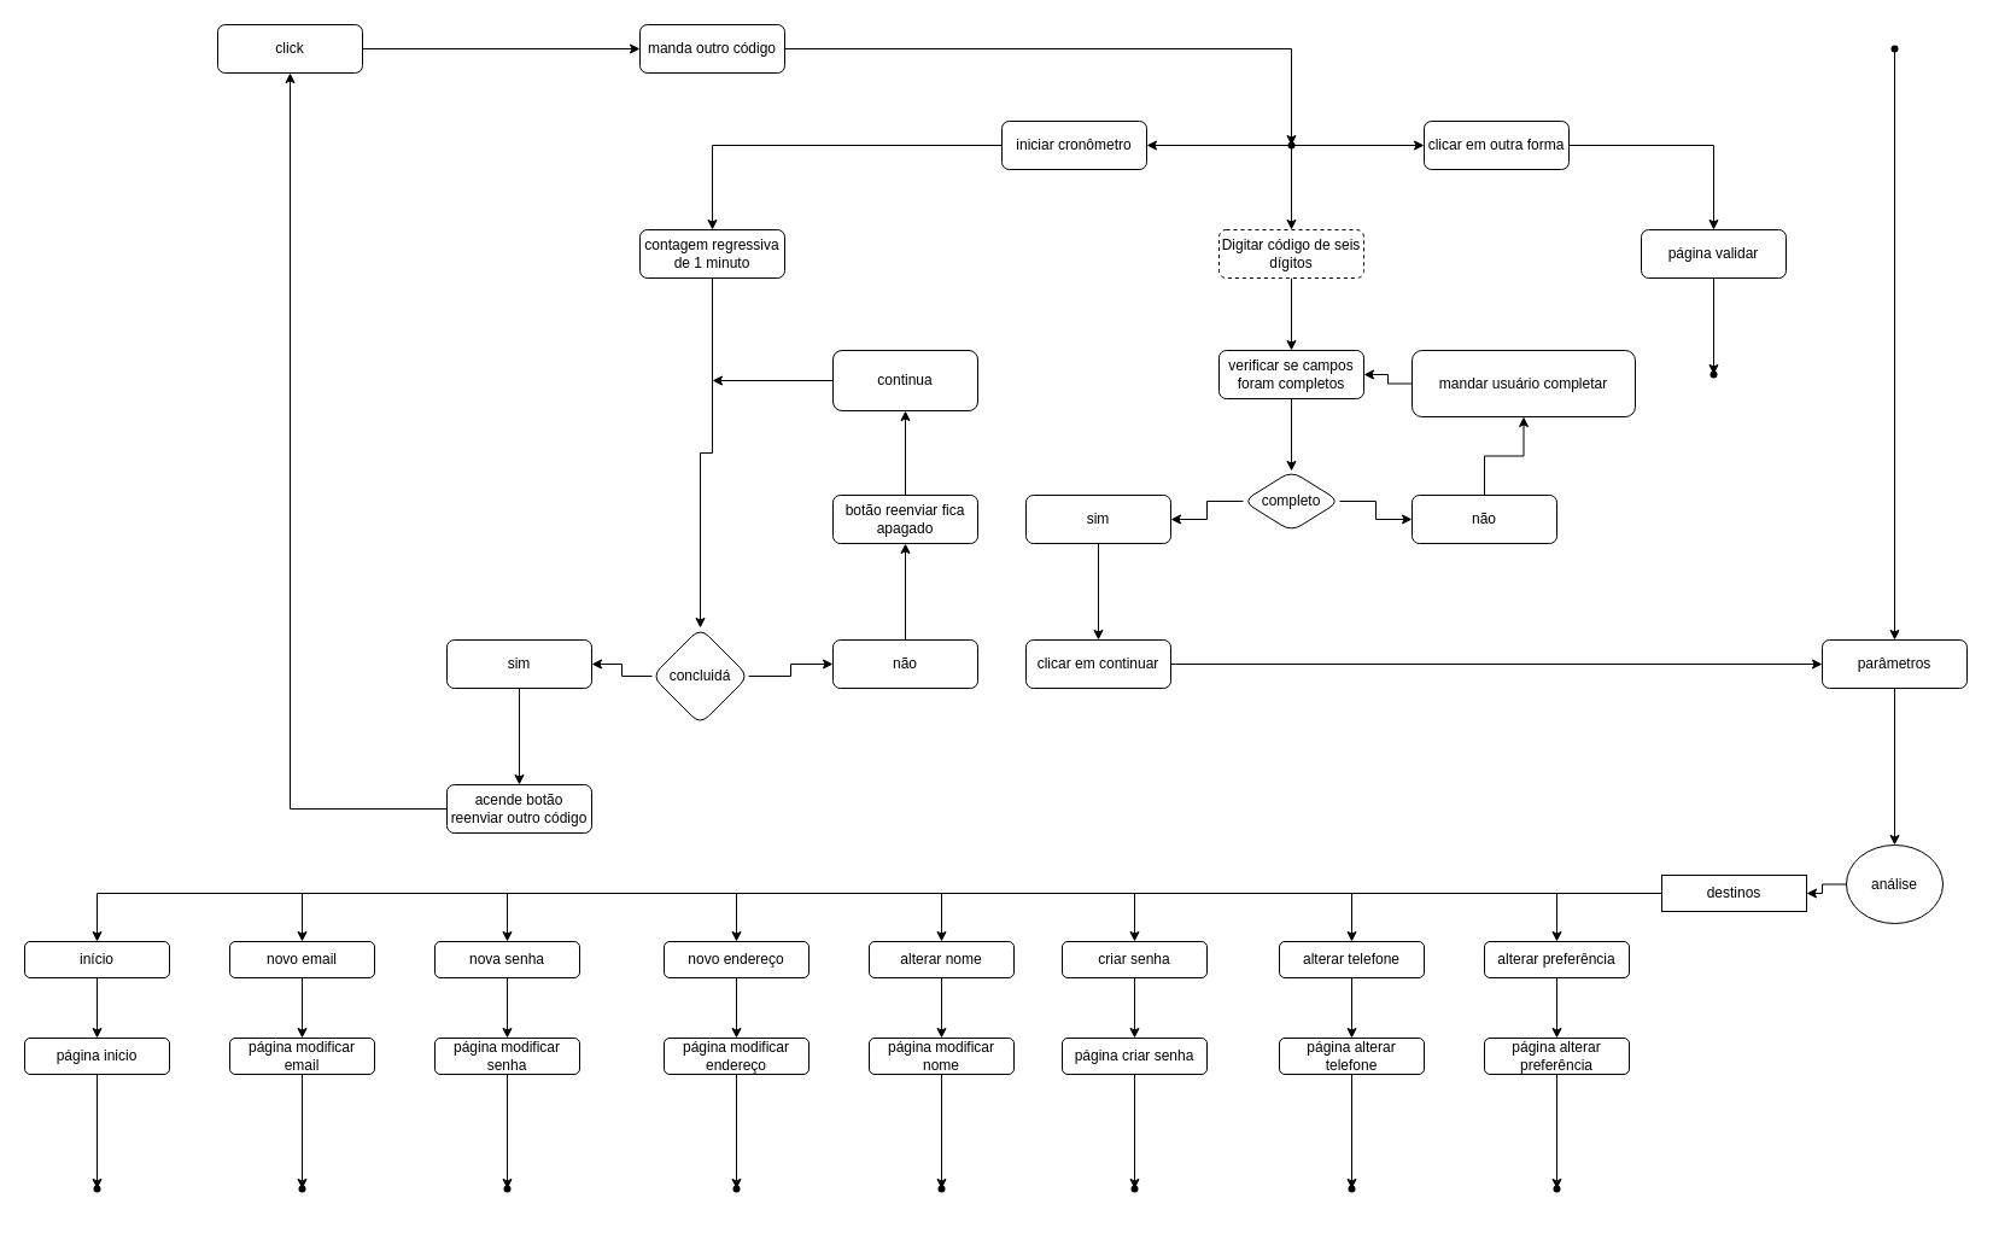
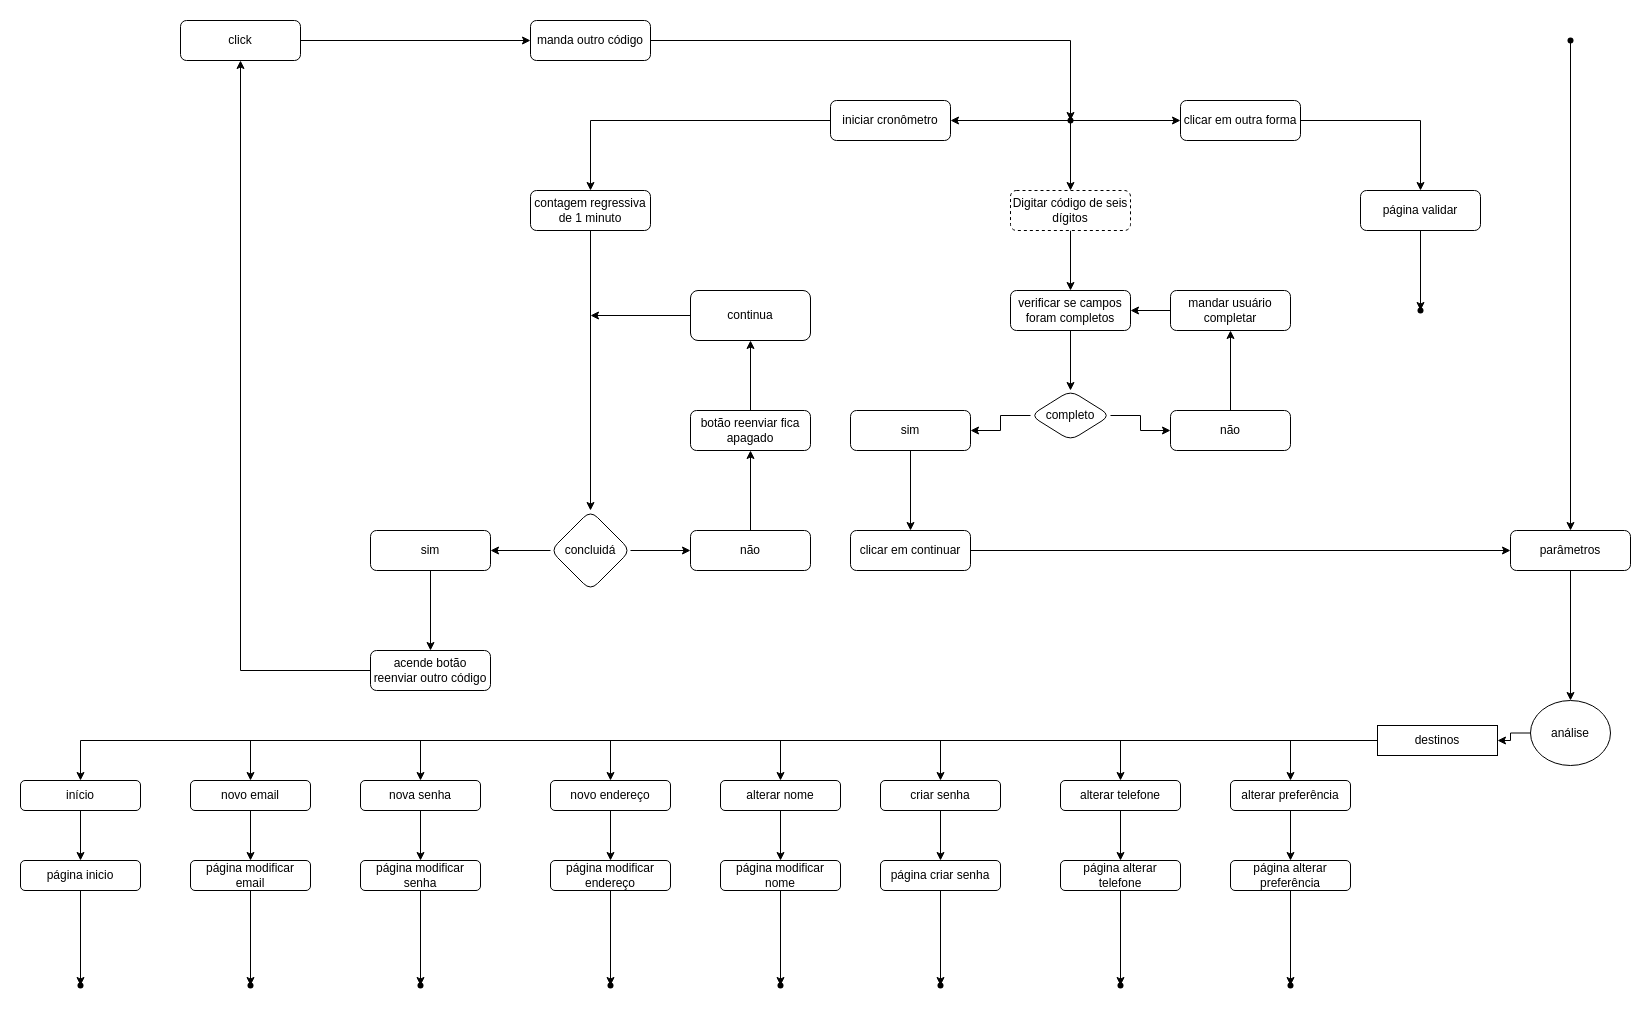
- <mxCell id="17" value="mandar usuário completar" style="whiteSpace=wrap;html=1;rounded=1;" parent="1" vertex="1"><mxGeometry x="1170" y="290" width="185" height="55" as="geometry" /></mxCell>
+ <mxCell id="17" value="mandar usuário completar" style="whiteSpace=wrap;html=1;rounded=1;" parent="1" vertex="1"><mxGeometry x="1170" y="290" width="120" height="40" as="geometry" /></mxCell>
- <mxCell id="31" value="concluidá" style="rhombus;whiteSpace=wrap;html=1;rounded=1;" parent="1" vertex="1"><mxGeometry x="540" y="520" width="80" height="80" as="geometry" /></mxCell>
+ <mxCell id="31" value="concluidá" style="rhombus;whiteSpace=wrap;html=1;rounded=1;" parent="1" vertex="1"><mxGeometry x="550" y="510" width="80" height="80" as="geometry" /></mxCell>
